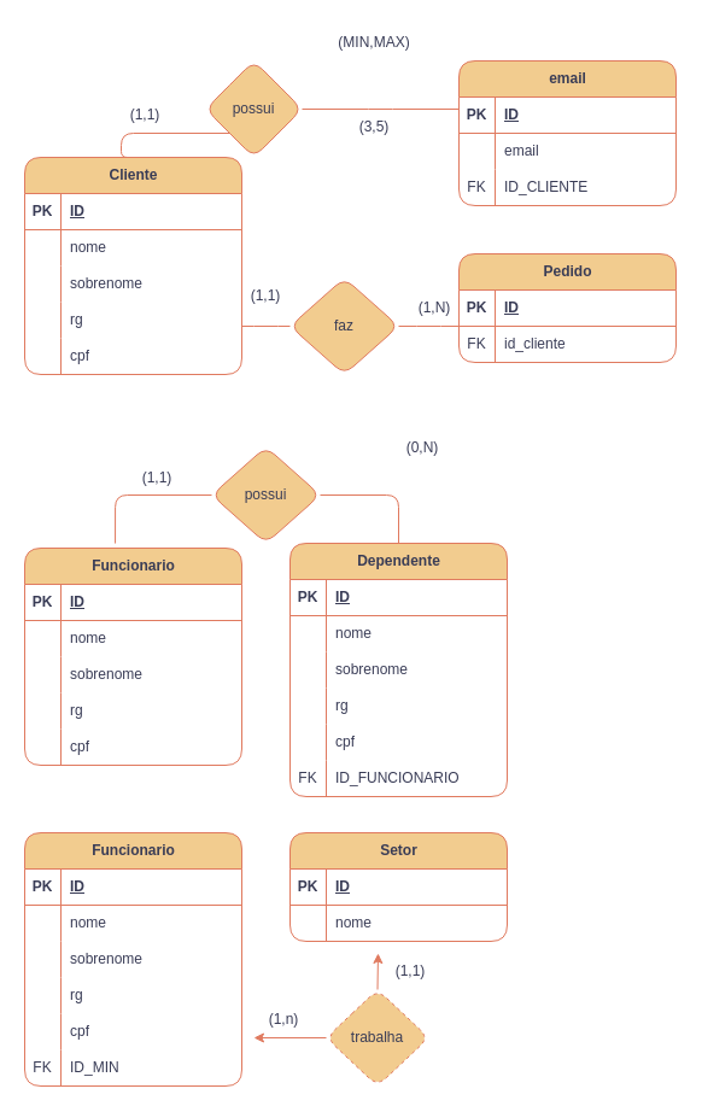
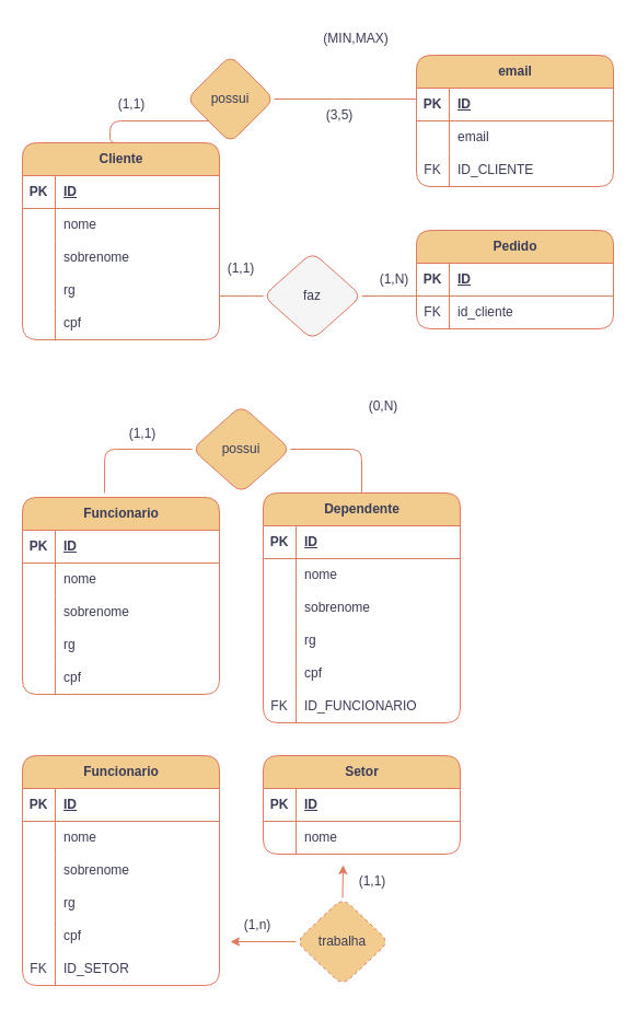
- <mxCell id="28" value="(MIN,MAX)" style="text;html=1;strokeColor=none;fillColor=none;align=center;verticalAlign=middle;whiteSpace=wrap;rounded=0;fontColor=#393C56;" vertex="1" parent="1"><mxGeometry x="280" y="20" width="60" height="30" as="geometry" /></mxCell>
+ <mxCell id="28" value="(MIN,MAX)" style="text;html=1;strokeColor=none;fillColor=none;align=center;verticalAlign=middle;whiteSpace=wrap;rounded=0;fontColor=#393C56;" vertex="1" parent="1"><mxGeometry x="295" y="20" width="60" height="30" as="geometry" /></mxCell>
- <mxCell id="27" value="faz" style="rhombus;whiteSpace=wrap;html=1;labelBackgroundColor=none;fillColor=#F2CC8F;strokeColor=#E07A5F;fontColor=#393C56;rounded=1;" vertex="1" parent="1"><mxGeometry x="240" y="230" width="90" height="80" as="geometry" /></mxCell>
+ <mxCell id="27" value="faz" style="rhombus;whiteSpace=wrap;html=1;labelBackgroundColor=none;fillColor=#f5f5f5;strokeColor=#E07A5F;fontColor=#393C56;rounded=1;" vertex="1" parent="1"><mxGeometry x="240" y="230" width="90" height="80" as="geometry" /></mxCell>
- <mxCell id="104" value="ID_MIN" style="shape=partialRectangle;connectable=0;fillColor=none;top=0;left=0;bottom=0;right=0;align=left;spacingLeft=6;overflow=hidden;whiteSpace=wrap;html=1;rounded=1;strokeColor=#E07A5F;fontColor=#393C56;" vertex="1" parent="102"><mxGeometry x="30" width="150" height="30" as="geometry"><mxRectangle width="150" height="30" as="alternateBounds" /></mxGeometry></mxCell>
+ <mxCell id="104" value="ID_SETOR" style="shape=partialRectangle;connectable=0;fillColor=none;top=0;left=0;bottom=0;right=0;align=left;spacingLeft=6;overflow=hidden;whiteSpace=wrap;html=1;rounded=1;strokeColor=#E07A5F;fontColor=#393C56;" vertex="1" parent="102"><mxGeometry x="30" width="150" height="30" as="geometry"><mxRectangle width="150" height="30" as="alternateBounds" /></mxGeometry></mxCell>
